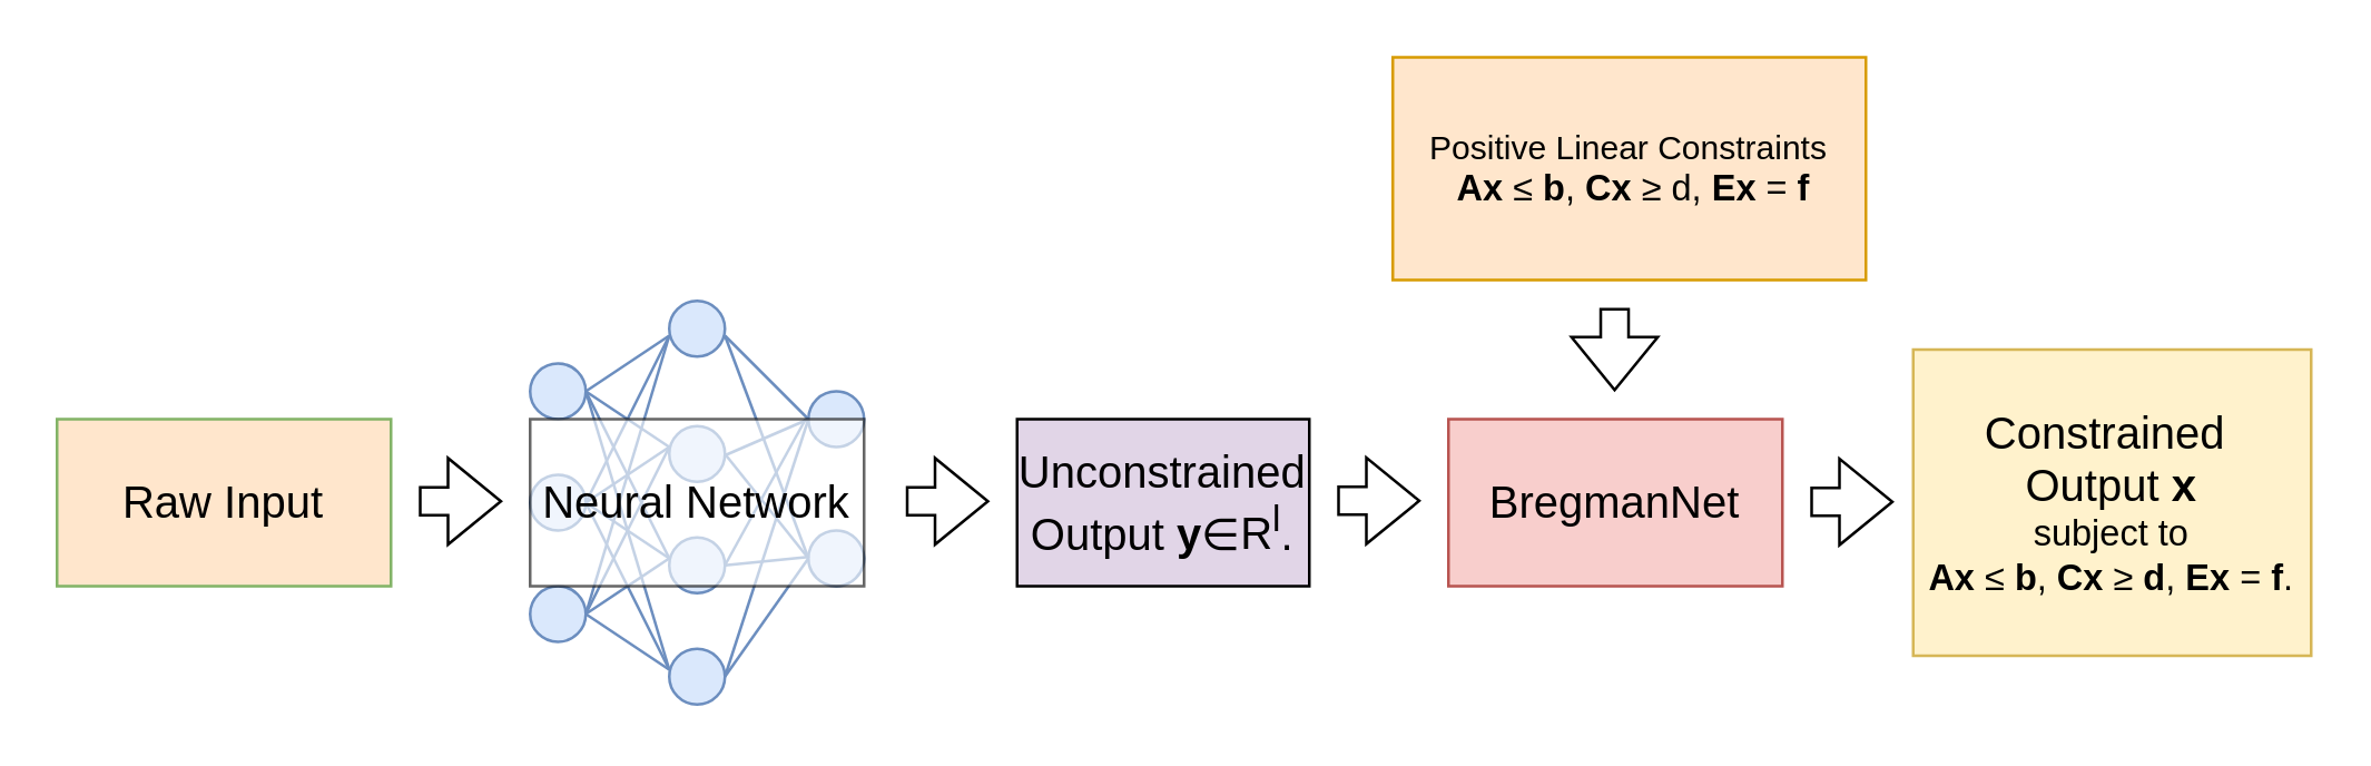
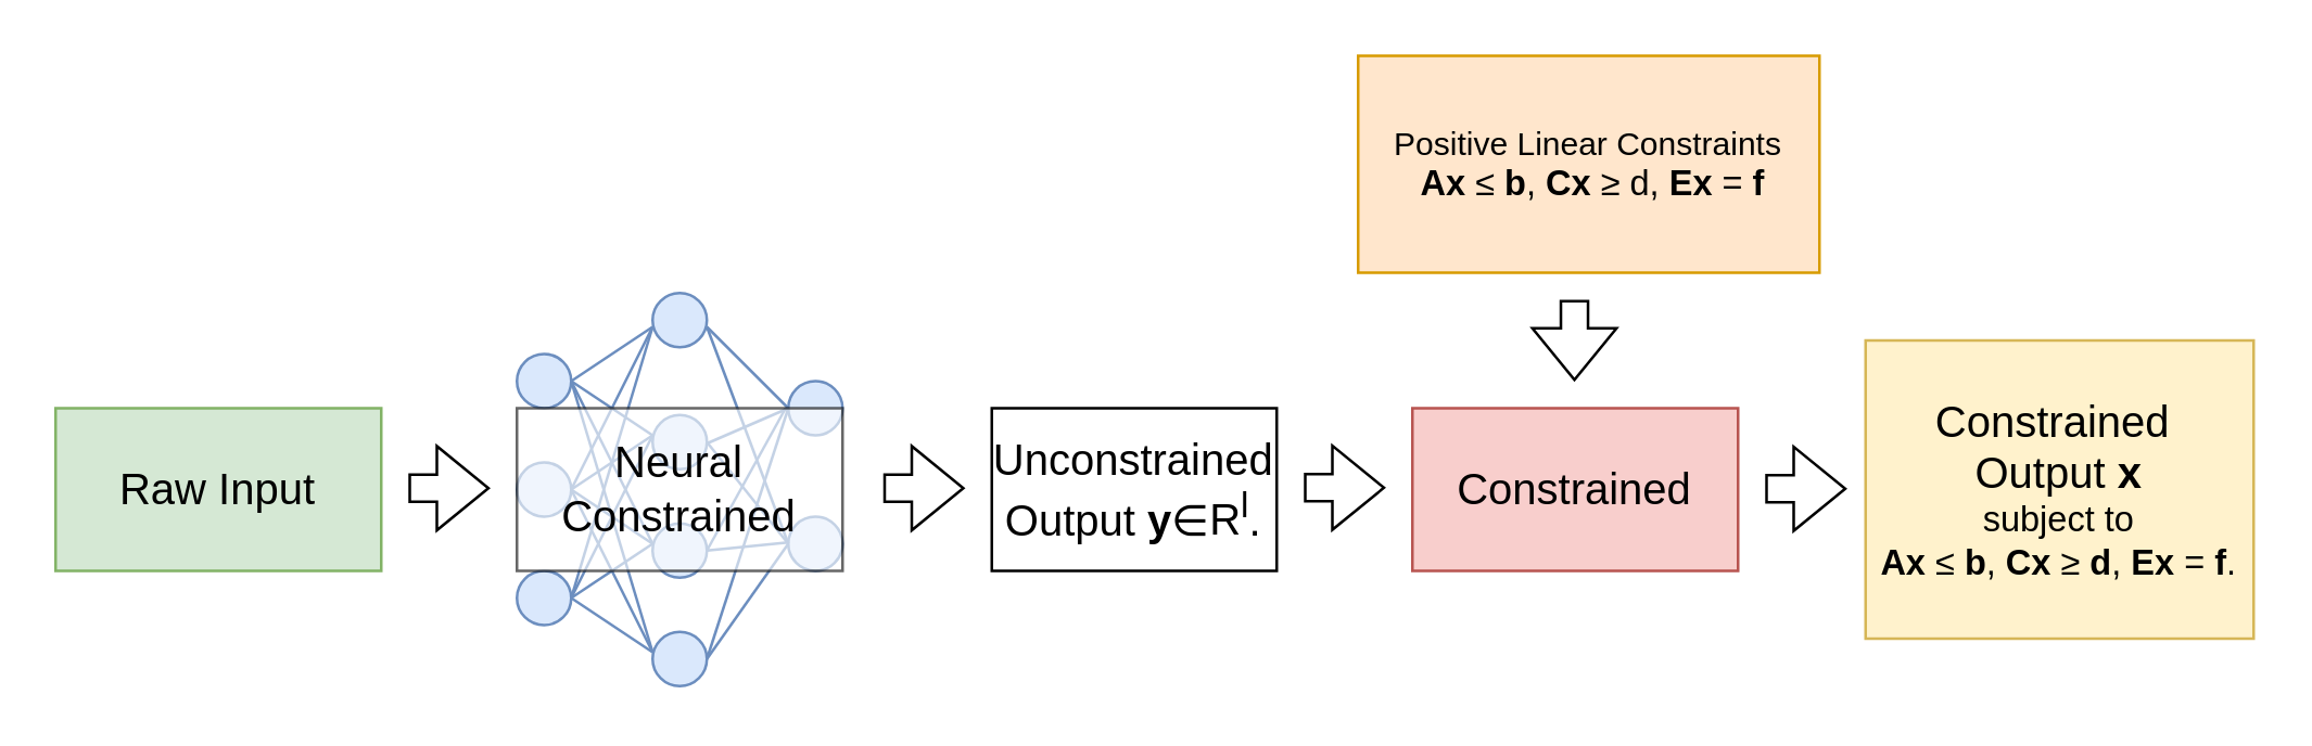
- <mxCell id="2" value="&lt;font style=&quot;font-size: 16px;&quot;&gt;Raw Input&lt;/font&gt;" style="rounded=0;whiteSpace=wrap;html=1;fillColor=#ffe6cc;strokeColor=#82b366;" vertex="1" parent="1"><mxGeometry x="20" y="150" width="120" height="60" as="geometry" /></mxCell>
+ <mxCell id="2" value="&lt;font style=&quot;font-size: 16px;&quot;&gt;Raw Input&lt;/font&gt;" style="rounded=0;whiteSpace=wrap;html=1;fillColor=#d5e8d4;strokeColor=#82b366;" vertex="1" parent="1"><mxGeometry x="20" y="150" width="120" height="60" as="geometry" /></mxCell>
- <mxCell id="41" value="&lt;font style=&quot;font-size: 16px;&quot;&gt;Neural Network&lt;/font&gt;" style="rounded=0;whiteSpace=wrap;html=1;opacity=60;" vertex="1" parent="1"><mxGeometry x="190" y="150" width="120" height="60" as="geometry" /></mxCell>
+ <mxCell id="41" value="&lt;font style=&quot;font-size: 16px;&quot;&gt;Neural Constrained&lt;/font&gt;" style="rounded=0;whiteSpace=wrap;html=1;opacity=60;" vertex="1" parent="1"><mxGeometry x="190" y="150" width="120" height="60" as="geometry" /></mxCell>
- <mxCell id="6" value="&lt;font style=&quot;font-size: 16px;&quot;&gt;Unconstrained Outpu&lt;/font&gt;&lt;font style=&quot;font-size: 16px;&quot;&gt;&lt;font style=&quot;font-size: 16px;&quot;&gt;t &lt;b&gt;y&lt;/b&gt;&lt;/font&gt;&lt;span class=&quot;base&quot;&gt;&lt;span class=&quot;mrel&quot;&gt;∈&lt;/span&gt;&lt;span class=&quot;mspace&quot;&gt;&lt;/span&gt;&lt;/span&gt;&lt;span class=&quot;base&quot;&gt;&lt;span class=&quot;strut&quot;&gt;&lt;/span&gt;&lt;span class=&quot;mord&quot;&gt;&lt;span class=&quot;mord mathbb&quot;&gt;R&lt;sup&gt;l&lt;/sup&gt;&lt;/span&gt;&lt;/span&gt;&lt;span class=&quot;mord&quot;&gt;.&lt;/span&gt;&lt;/span&gt;&lt;/font&gt;" style="rounded=0;whiteSpace=wrap;html=1;fillColor=#e1d5e7;" vertex="1" parent="1"><mxGeometry x="365" y="150" width="105" height="60" as="geometry" /></mxCell>
+ <mxCell id="6" value="&lt;font style=&quot;font-size: 16px;&quot;&gt;Unconstrained Outpu&lt;/font&gt;&lt;font style=&quot;font-size: 16px;&quot;&gt;&lt;font style=&quot;font-size: 16px;&quot;&gt;t &lt;b&gt;y&lt;/b&gt;&lt;/font&gt;&lt;span class=&quot;base&quot;&gt;&lt;span class=&quot;mrel&quot;&gt;∈&lt;/span&gt;&lt;span class=&quot;mspace&quot;&gt;&lt;/span&gt;&lt;/span&gt;&lt;span class=&quot;base&quot;&gt;&lt;span class=&quot;strut&quot;&gt;&lt;/span&gt;&lt;span class=&quot;mord&quot;&gt;&lt;span class=&quot;mord mathbb&quot;&gt;R&lt;sup&gt;l&lt;/sup&gt;&lt;/span&gt;&lt;/span&gt;&lt;span class=&quot;mord&quot;&gt;.&lt;/span&gt;&lt;/span&gt;&lt;/font&gt;" style="rounded=0;whiteSpace=wrap;html=1;" vertex="1" parent="1"><mxGeometry x="365" y="150" width="105" height="60" as="geometry" /></mxCell>
- <mxCell id="7" value="&lt;font style=&quot;font-size: 16px;&quot;&gt;BregmanNet&lt;/font&gt;" style="rounded=0;whiteSpace=wrap;html=1;fillColor=#f8cecc;strokeColor=#b85450;" vertex="1" parent="1"><mxGeometry x="520" y="150" width="120" height="60" as="geometry" /></mxCell>
+ <mxCell id="7" value="&lt;font style=&quot;font-size: 16px;&quot;&gt;Constrained&lt;/font&gt;" style="rounded=0;whiteSpace=wrap;html=1;fillColor=#f8cecc;strokeColor=#b85450;" vertex="1" parent="1"><mxGeometry x="520" y="150" width="120" height="60" as="geometry" /></mxCell>
